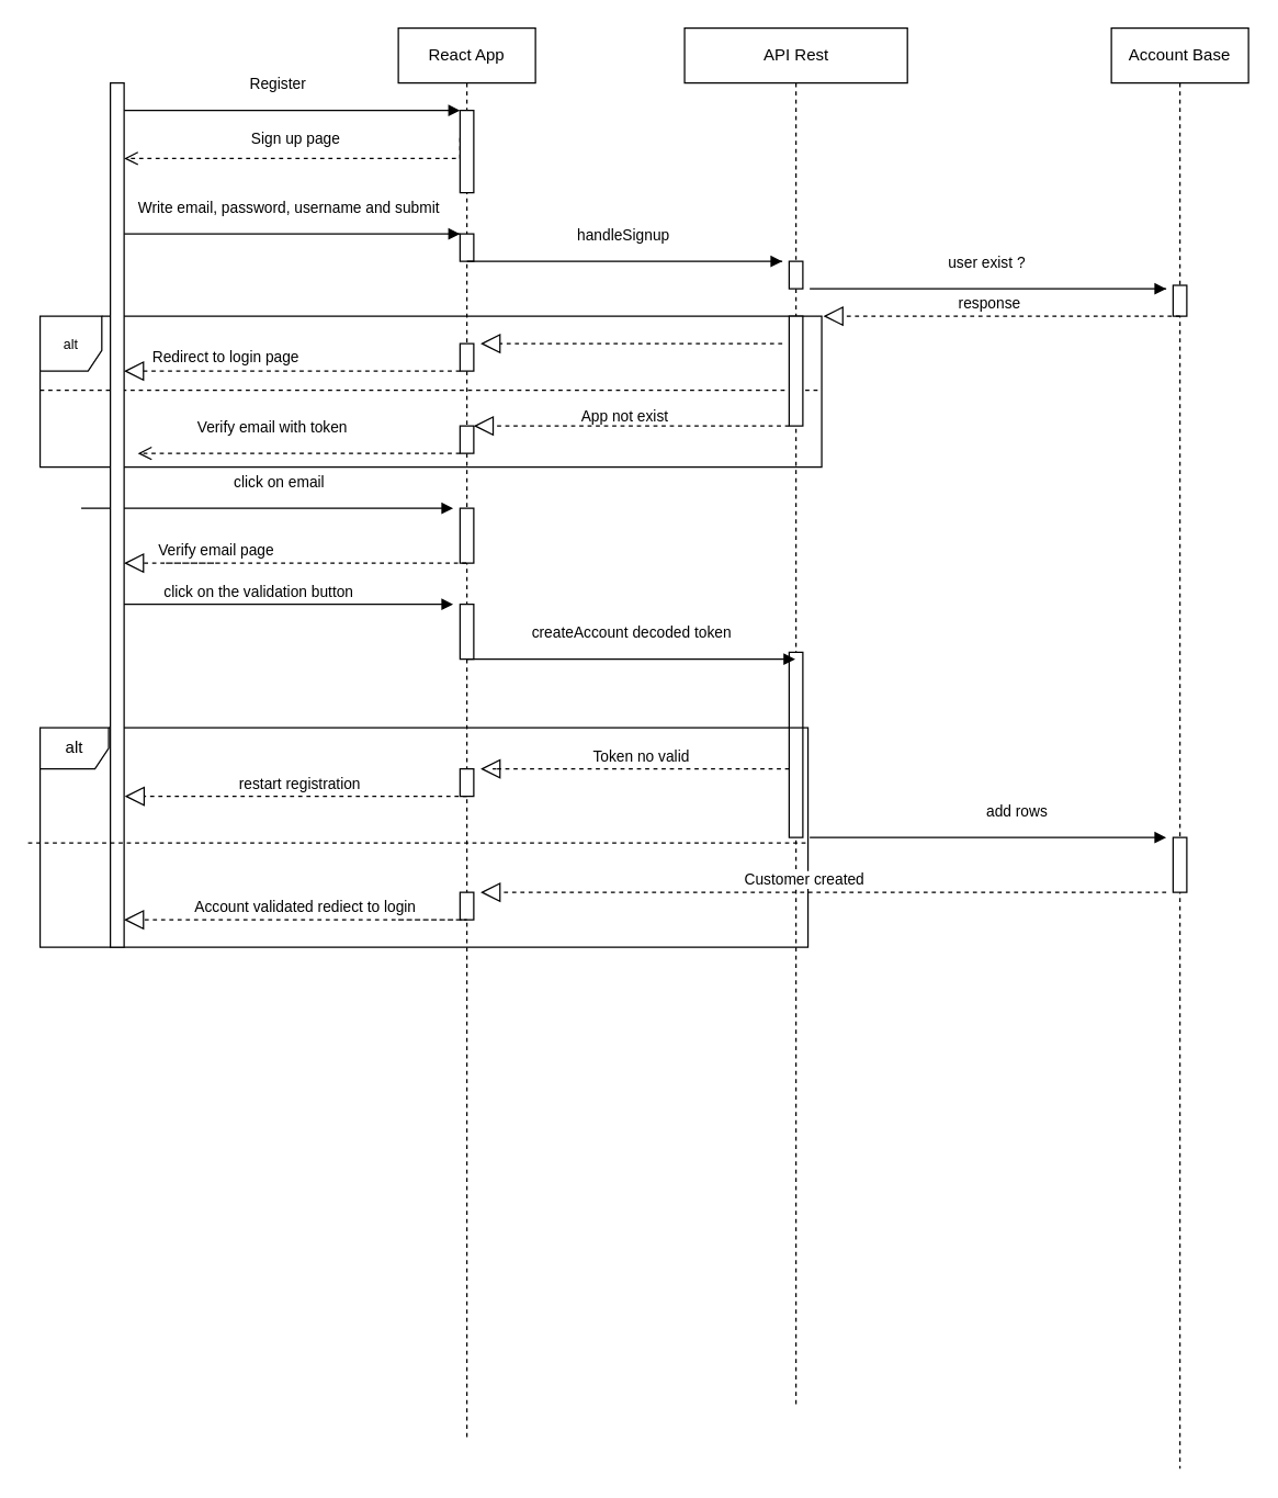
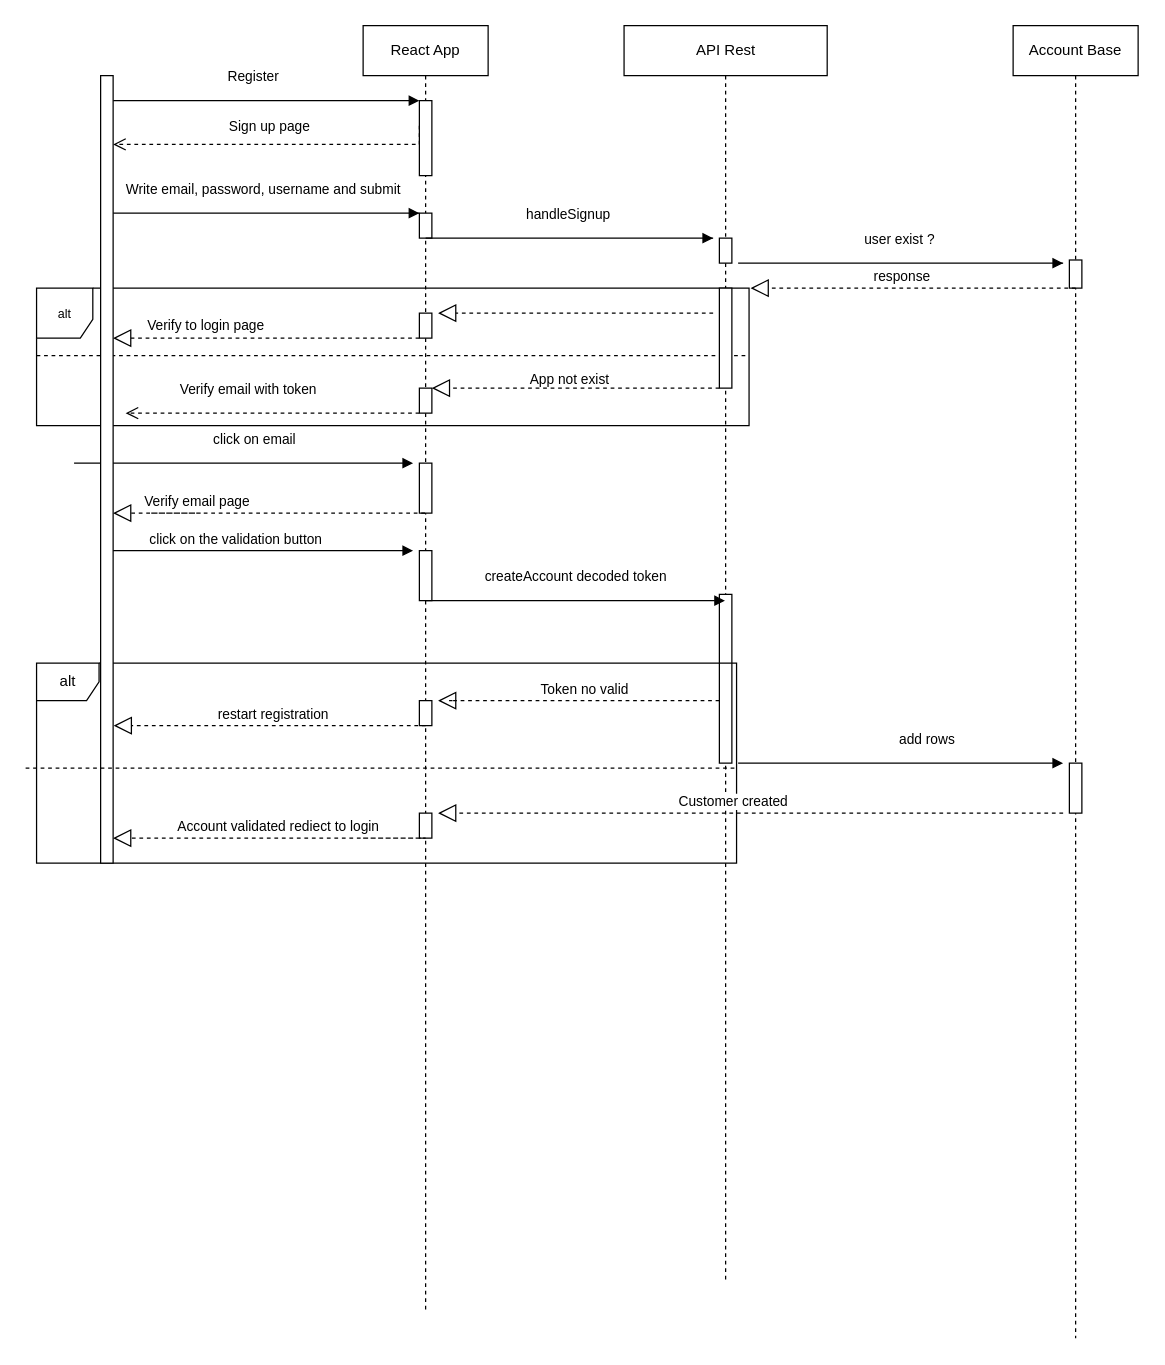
- <mxCell id="17" value="&lt;span style=&quot;font-size: 11px;&quot;&gt;Redirect to login page&lt;/span&gt;" style="text;html=1;align=center;verticalAlign=middle;resizable=0;points=[];autosize=1;strokeColor=none;fillColor=none;" vertex="1" parent="12"><mxGeometry x="-400" y="225" width="130" height="30" as="geometry" /></mxCell>
+ <mxCell id="17" value="&lt;span style=&quot;font-size: 11px;&quot;&gt;Verify to login page&lt;/span&gt;" style="text;html=1;align=center;verticalAlign=middle;resizable=0;points=[];autosize=1;strokeColor=none;fillColor=none;" vertex="1" parent="12"><mxGeometry x="-400" y="225" width="130" height="30" as="geometry" /></mxCell>
